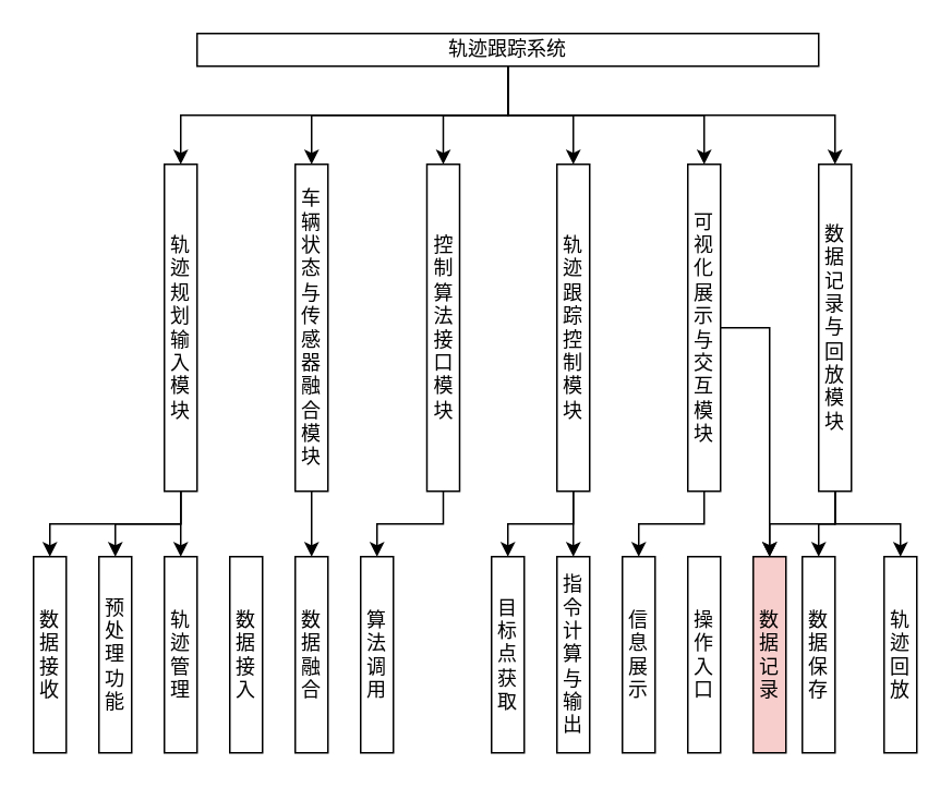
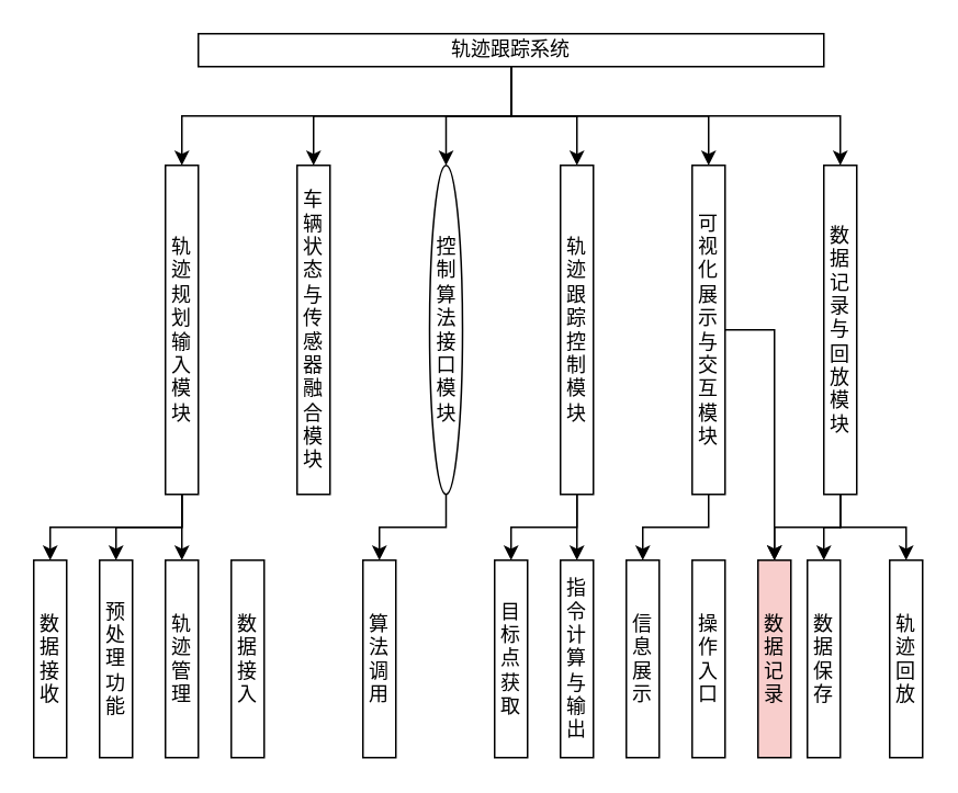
- <mxCell id="16" value="控制算法接口模块" style="rounded=0;whiteSpace=wrap;html=1;" vertex="1" parent="1"><mxGeometry x="260.5" y="100" width="20" height="200" as="geometry" /></mxCell>
+ <mxCell id="16" value="控制算法接口模块" style="ellipse;whiteSpace=wrap;html=1;" vertex="1" parent="1"><mxGeometry x="260.5" y="100" width="20" height="200" as="geometry" /></mxCell>
- <mxCell id="13" style="edgeStyle=orthogonalEdgeStyle;rounded=0;orthogonalLoop=1;jettySize=auto;html=1;" edge="1" parent="1" source="14" target="31"><mxGeometry relative="1" as="geometry" /></mxCell>
- <mxCell id="31" value="数据融合" style="rounded=0;whiteSpace=wrap;html=1;" vertex="1" parent="1"><mxGeometry x="180" y="340" width="20" height="120" as="geometry" /></mxCell>
